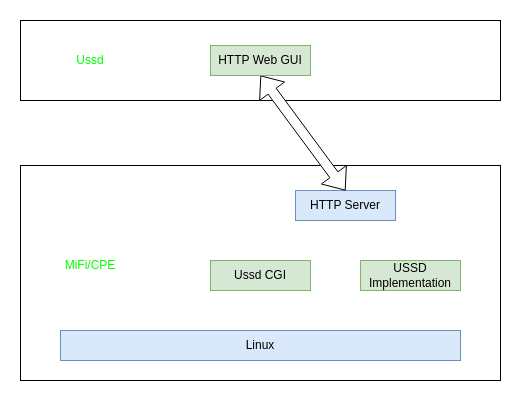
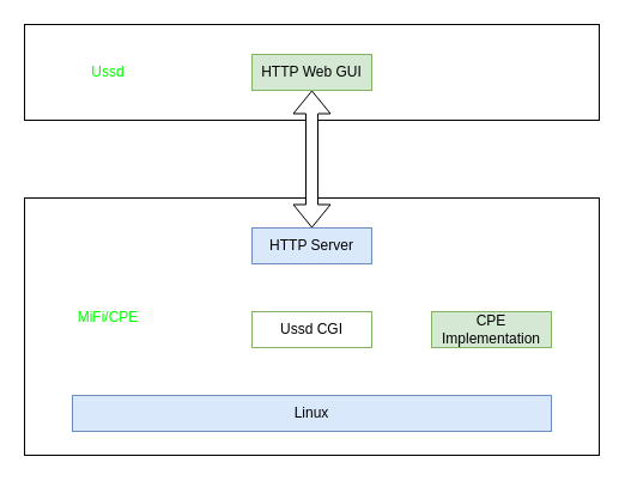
- <mxCell id="3" value="HTTP Server" style="rounded=0;whiteSpace=wrap;html=1;fillColor=#dae8fc;strokeColor=#6c8ebf;" vertex="1" parent="1"><mxGeometry x="295" y="190" width="100" height="30" as="geometry" /></mxCell>
+ <mxCell id="3" value="HTTP Server" style="rounded=0;whiteSpace=wrap;html=1;fillColor=#dae8fc;strokeColor=#6c8ebf;" vertex="1" parent="1"><mxGeometry x="210" y="190" width="100" height="30" as="geometry" /></mxCell>
- <mxCell id="4" value="Ussd CGI" style="rounded=0;whiteSpace=wrap;html=1;fillColor=#d5e8d4;strokeColor=#82b366;" vertex="1" parent="1"><mxGeometry x="210" y="260" width="100" height="30" as="geometry" /></mxCell>
+ <mxCell id="4" value="Ussd CGI" style="rounded=0;whiteSpace=wrap;html=1;fillColor=#ffffff;strokeColor=#82b366;" vertex="1" parent="1"><mxGeometry x="210" y="260" width="100" height="30" as="geometry" /></mxCell>
- <mxCell id="5" value="USSD Implementation" style="rounded=0;whiteSpace=wrap;html=1;fillColor=#d5e8d4;strokeColor=#82b366;" vertex="1" parent="1"><mxGeometry x="360" y="260" width="100" height="30" as="geometry" /></mxCell>
+ <mxCell id="5" value="CPE Implementation" style="rounded=0;whiteSpace=wrap;html=1;fillColor=#d5e8d4;strokeColor=#82b366;" vertex="1" parent="1"><mxGeometry x="360" y="260" width="100" height="30" as="geometry" /></mxCell>
